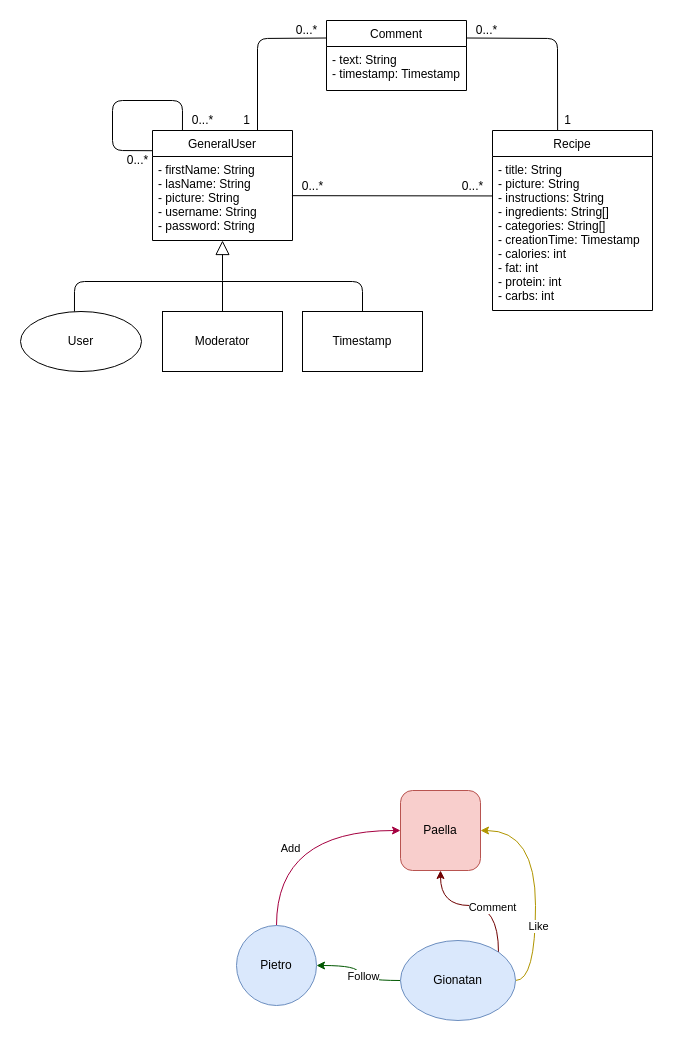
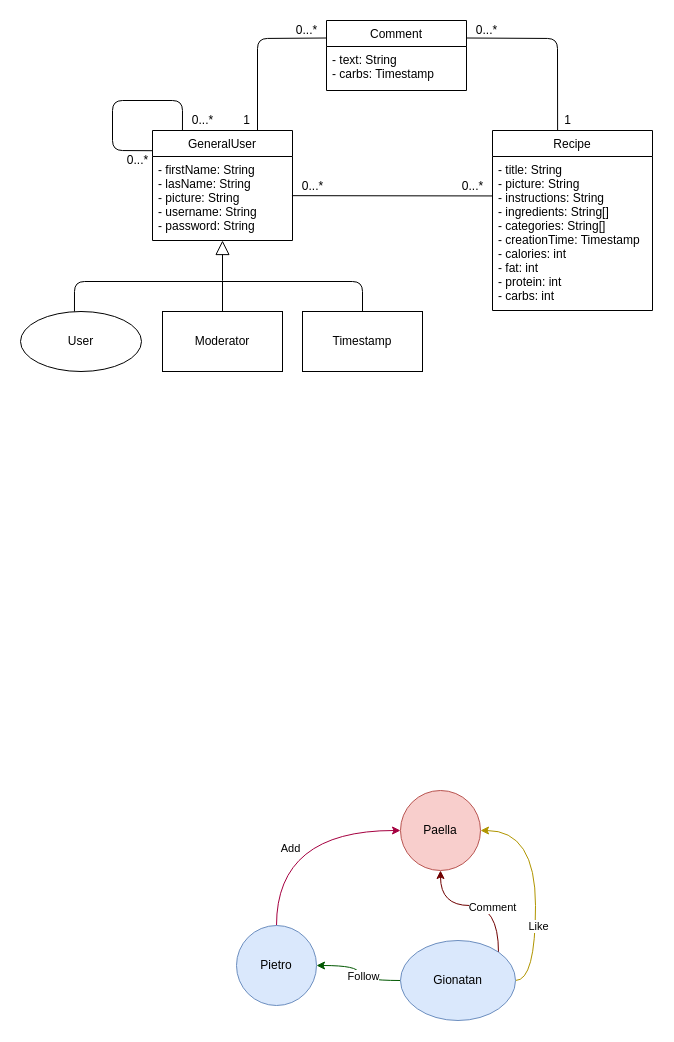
- <mxCell id="8" value="- text: String&#10;- timestamp: Timestamp" style="text;strokeColor=none;fillColor=none;align=left;verticalAlign=top;spacingLeft=4;spacingRight=4;overflow=hidden;rotatable=0;points=[[0,0.5],[1,0.5]];portConstraint=eastwest;" parent="7" vertex="1"><mxGeometry y="26" width="140" height="44" as="geometry" /></mxCell>
+ <mxCell id="8" value="- text: String&#10;- carbs: Timestamp" style="text;strokeColor=none;fillColor=none;align=left;verticalAlign=top;spacingLeft=4;spacingRight=4;overflow=hidden;rotatable=0;points=[[0,0.5],[1,0.5]];portConstraint=eastwest;" parent="7" vertex="1"><mxGeometry y="26" width="140" height="44" as="geometry" /></mxCell>
- <mxCell id="9" value="Paella" style="whiteSpace=wrap;html=1;aspect=fixed;fillColor=#f8cecc;strokeColor=#b85450;rounded=1;" parent="1" vertex="1"><mxGeometry x="400" y="790" width="80" height="80" as="geometry" /></mxCell>
+ <mxCell id="9" value="Paella" style="ellipse;whiteSpace=wrap;html=1;aspect=fixed;fillColor=#f8cecc;strokeColor=#b85450;" parent="1" vertex="1"><mxGeometry x="400" y="790" width="80" height="80" as="geometry" /></mxCell>
